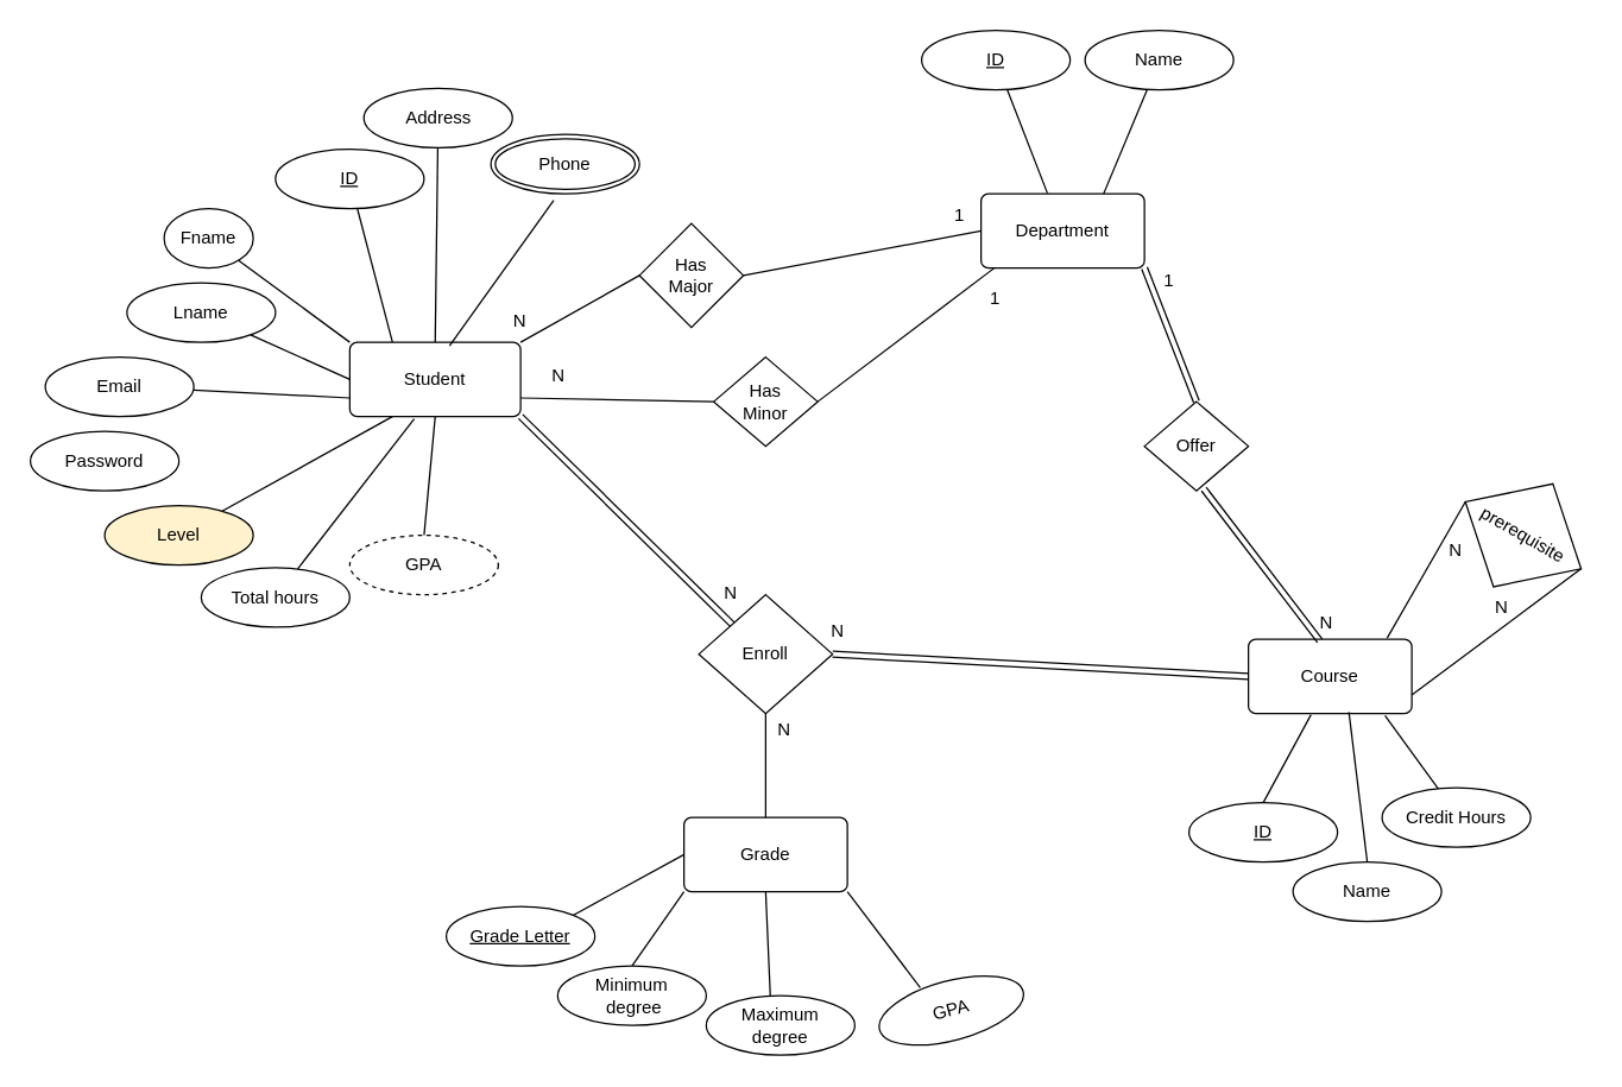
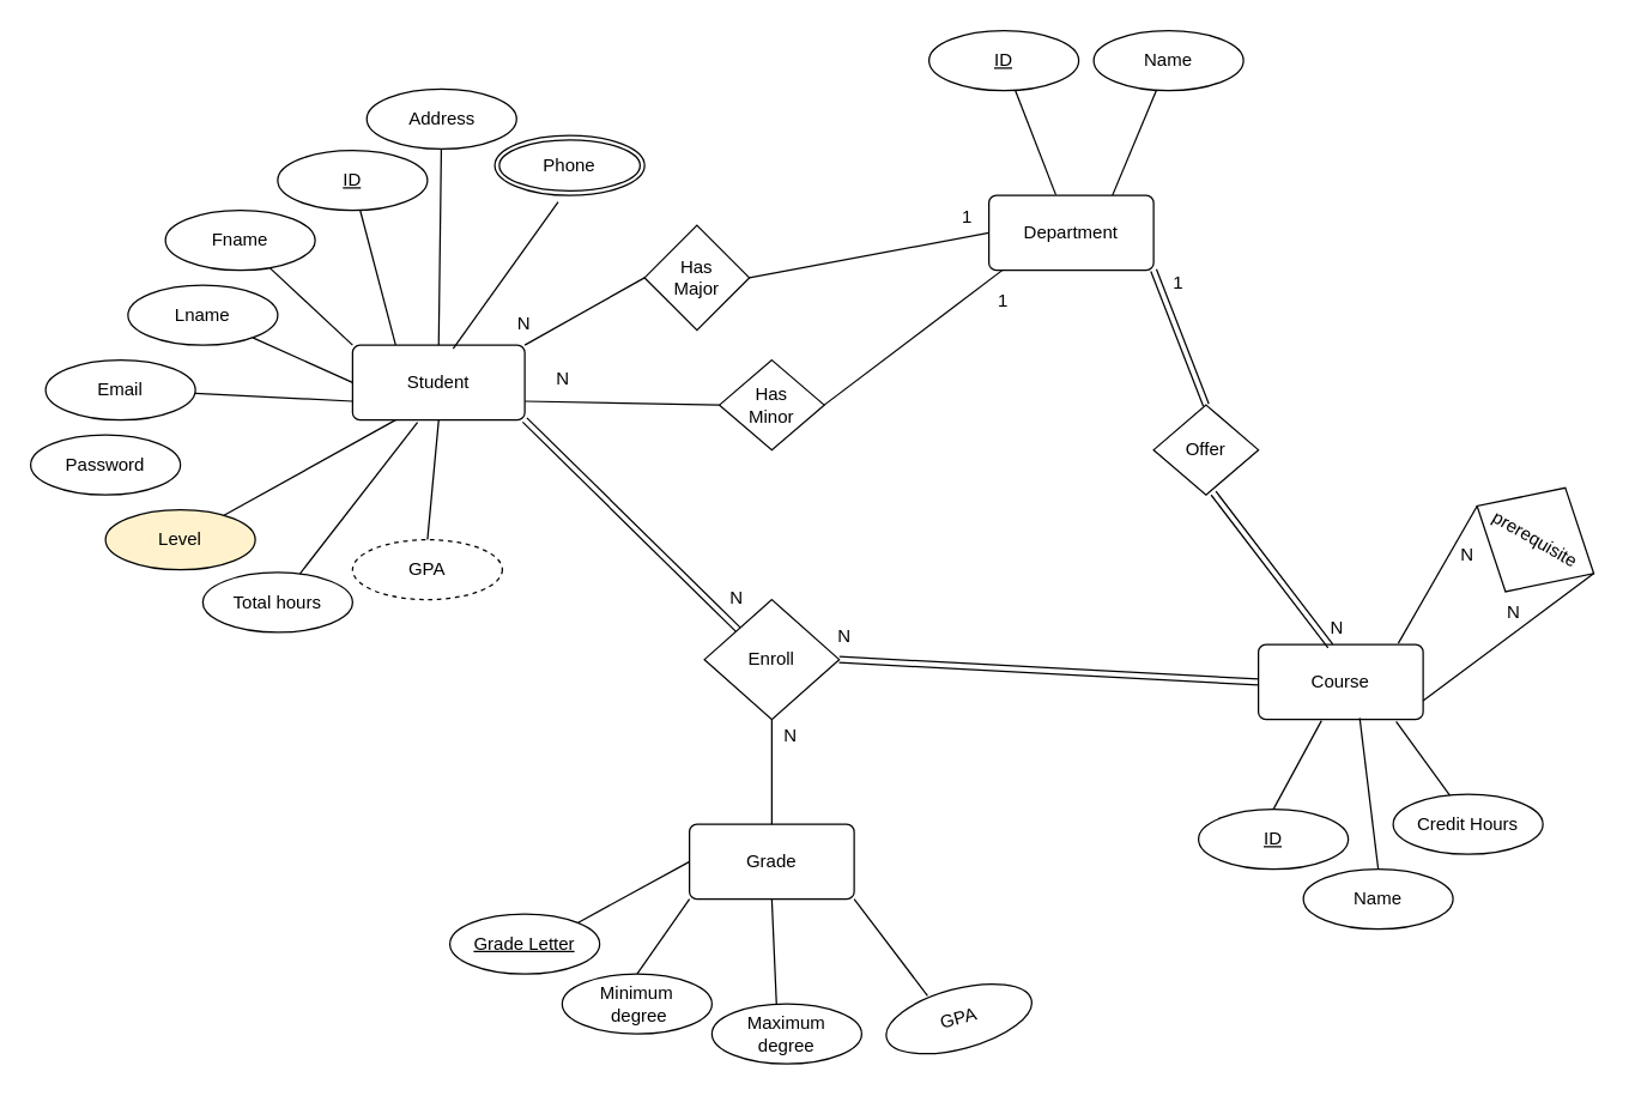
- <mxCell id="26" value="Fname" style="ellipse;whiteSpace=wrap;html=1;align=center;" vertex="1" parent="1"><mxGeometry x="110" y="140" width="60" height="40" as="geometry" /></mxCell>
+ <mxCell id="26" value="Fname" style="ellipse;whiteSpace=wrap;html=1;align=center;" vertex="1" parent="1"><mxGeometry x="110" y="140" width="100" height="40" as="geometry" /></mxCell>
